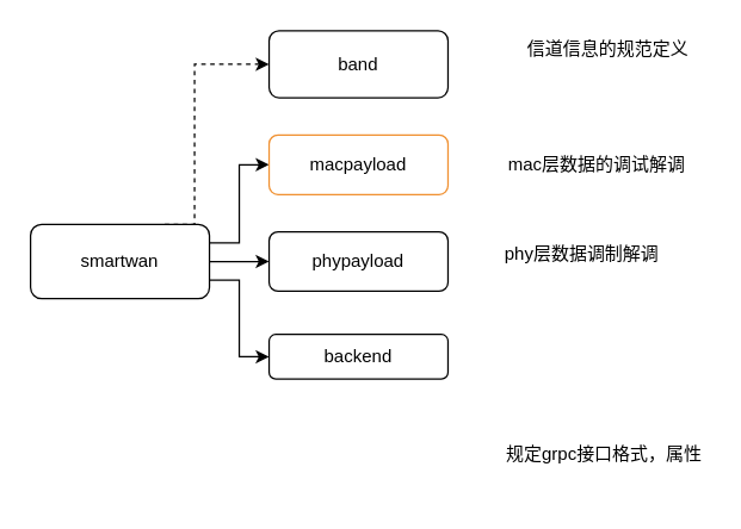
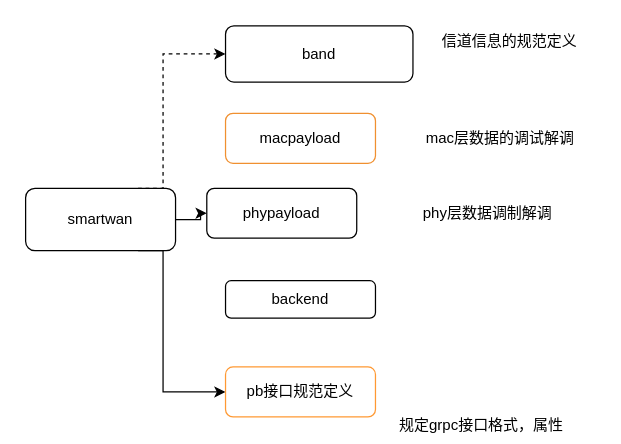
- <mxCell id="15" value="band" style="rounded=1;whiteSpace=wrap;html=1;" parent="1" vertex="1"><mxGeometry x="180" y="20" width="120" height="45" as="geometry" /></mxCell>
+ <mxCell id="15" value="band" style="rounded=1;whiteSpace=wrap;html=1;" parent="1" vertex="1"><mxGeometry x="180" y="20" width="150" height="45" as="geometry" /></mxCell>
- <mxCell id="3" style="edgeStyle=orthogonalEdgeStyle;rounded=0;orthogonalLoop=1;jettySize=auto;html=1;exitX=1;exitY=0.25;exitDx=0;exitDy=0;entryX=0;entryY=0.5;entryDx=0;entryDy=0;" parent="1" source="7" target="8" edge="1"><mxGeometry relative="1" as="geometry" /></mxCell>
- <mxCell id="9" value="phypayload" style="rounded=1;whiteSpace=wrap;html=1;" parent="1" vertex="1"><mxGeometry x="180" y="155" width="120" height="40" as="geometry" /></mxCell>
+ <mxCell id="9" value="phypayload" style="rounded=1;whiteSpace=wrap;html=1;" parent="1" vertex="1"><mxGeometry x="165" y="150" width="120" height="40" as="geometry" /></mxCell>
- <mxCell id="4" style="edgeStyle=orthogonalEdgeStyle;rounded=0;orthogonalLoop=1;jettySize=auto;html=1;exitX=1;exitY=0.75;exitDx=0;exitDy=0;entryX=0;entryY=0.5;entryDx=0;entryDy=0;" parent="1" source="7" target="10" edge="1"><mxGeometry relative="1" as="geometry" /></mxCell>
+ <mxCell id="5" style="edgeStyle=orthogonalEdgeStyle;rounded=0;orthogonalLoop=1;jettySize=auto;html=1;exitX=0.75;exitY=1;exitDx=0;exitDy=0;entryX=0;entryY=0.5;entryDx=0;entryDy=0;" parent="1" source="7" target="13" edge="1"><mxGeometry relative="1" as="geometry"><Array as="points"><mxPoint x="130" y="200" /><mxPoint x="130" y="313" /></Array></mxGeometry></mxCell>
- <mxCell id="14" value="规定grpc接口格式，属性" style="text;html=1;strokeColor=none;fillColor=none;align=center;verticalAlign=middle;whiteSpace=wrap;rounded=0;" parent="1" vertex="1"><mxGeometry x="335" y="296" width="140" height="17" as="geometry" /></mxCell>
+ <mxCell id="14" value="规定grpc接口格式，属性" style="text;html=1;strokeColor=none;fillColor=none;align=center;verticalAlign=middle;whiteSpace=wrap;rounded=0;" parent="1" vertex="1"><mxGeometry x="315" y="331" width="140" height="17" as="geometry" /></mxCell>
+ <mxCell id="13" value="pb接口规范定义" style="rounded=1;whiteSpace=wrap;html=1;strokeColor=#FF9933;" parent="1" vertex="1"><mxGeometry x="180" y="293" width="120" height="40" as="geometry" /></mxCell>
